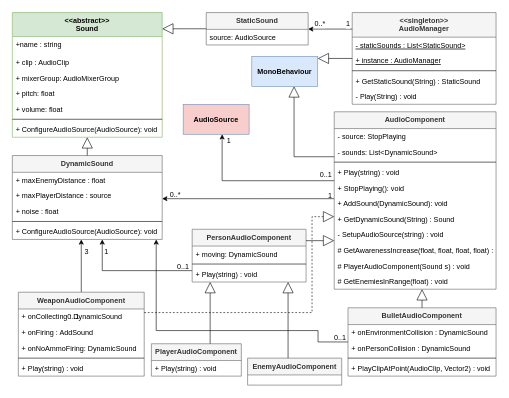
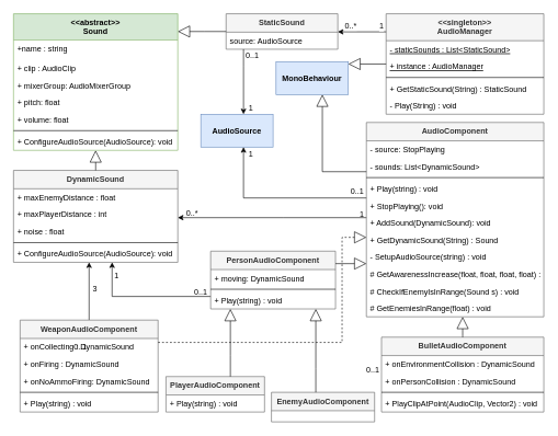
+ <mxCell id="77" style="edgeStyle=orthogonalEdgeStyle;rounded=0;orthogonalLoop=1;jettySize=auto;html=1;" parent="1" source="66" target="10" edge="1"><mxGeometry relative="1" as="geometry"><mxPoint x="425" y="623" as="sourcePoint" /><mxPoint x="425" y="701" as="targetPoint" /><Array as="points"><mxPoint x="370" y="101" /><mxPoint x="370" y="101" /></Array></mxGeometry></mxCell>
+ <mxCell id="78" value="1" style="text;html=1;resizable=0;points=[];align=center;verticalAlign=middle;labelBackgroundColor=#ffffff;" parent="77" vertex="1" connectable="0"><mxGeometry x="0.859" y="-1" relative="1" as="geometry"><mxPoint x="11" y="-2.5" as="offset" /></mxGeometry></mxCell>
+ <mxCell id="79" value="0..1" style="text;html=1;resizable=0;points=[];align=center;verticalAlign=middle;labelBackgroundColor=#ffffff;" parent="77" vertex="1" connectable="0"><mxGeometry x="-0.914" y="-2" relative="1" as="geometry"><mxPoint x="14" y="6" as="offset" /></mxGeometry></mxCell>
- <mxCell id="10" value="AudioSource" style="fillColor=#f8cecc;strokeColor=#6c8ebf;fontStyle=1;" parent="1" vertex="1"><mxGeometry x="305" y="173.5" width="110" height="50" as="geometry" /></mxCell>
+ <mxCell id="10" value="AudioSource" style="fillColor=#dae8fc;strokeColor=#6c8ebf;fontStyle=1" parent="1" vertex="1"><mxGeometry x="305" y="173.5" width="110" height="50" as="geometry" /></mxCell>
- <mxCell id="62" value="+ maxPlayerDistance : source" style="text;strokeColor=none;fillColor=none;align=left;verticalAlign=top;spacingLeft=4;spacingRight=4;overflow=hidden;rotatable=0;points=[[0,0.5],[1,0.5]];portConstraint=eastwest;" parent="60" vertex="1"><mxGeometry y="54" width="250" height="26" as="geometry" /></mxCell>
+ <mxCell id="62" value="+ maxPlayerDistance : int" style="text;strokeColor=none;fillColor=none;align=left;verticalAlign=top;spacingLeft=4;spacingRight=4;overflow=hidden;rotatable=0;points=[[0,0.5],[1,0.5]];portConstraint=eastwest;" parent="60" vertex="1"><mxGeometry y="54" width="250" height="26" as="geometry" /></mxCell>
- <mxCell id="83" value="3" style="text;html=1;resizable=0;points=[];autosize=1;align=left;verticalAlign=top;spacingTop=-4;" parent="1" vertex="1"><mxGeometry x="139" y="409" width="20" height="20" as="geometry" /></mxCell>
+ <mxCell id="83" value="3" style="text;html=1;resizable=0;points=[];autosize=1;align=left;verticalAlign=top;spacingTop=-4;" parent="1" vertex="1"><mxGeometry x="139" y="429" width="20" height="20" as="geometry" /></mxCell>
- <mxCell id="36" value="# PlayerAudioComponent(Sound s) : void" style="text;strokeColor=none;fillColor=none;align=left;verticalAlign=top;spacingLeft=4;spacingRight=4;overflow=hidden;rotatable=0;points=[[0,0.5],[1,0.5]];portConstraint=eastwest;" parent="26" vertex="1"><mxGeometry y="244" width="270" height="26" as="geometry" /></mxCell>
+ <mxCell id="36" value="# CheckIfEnemyIsInRange(Sound s) : void" style="text;strokeColor=none;fillColor=none;align=left;verticalAlign=top;spacingLeft=4;spacingRight=4;overflow=hidden;rotatable=0;points=[[0,0.5],[1,0.5]];portConstraint=eastwest;" parent="26" vertex="1"><mxGeometry y="244" width="270" height="26" as="geometry" /></mxCell>
- <mxCell id="53" style="edgeStyle=orthogonalEdgeStyle;rounded=0;orthogonalLoop=1;jettySize=auto;html=1;" parent="1" source="54" target="60" edge="1"><mxGeometry relative="1" as="geometry"><Array as="points"><mxPoint x="530" y="570" /><mxPoint x="530" y="551" /><mxPoint x="260" y="551" /></Array></mxGeometry></mxCell>
- <mxCell id="46" value="+ onFiring : AddSound" style="text;strokeColor=none;fillColor=none;align=left;verticalAlign=top;spacingLeft=4;spacingRight=4;overflow=hidden;rotatable=0;points=[[0,0.5],[1,0.5]];portConstraint=eastwest;" parent="44" vertex="1"><mxGeometry y="54" width="210" height="26" as="geometry" /></mxCell>
+ <mxCell id="46" value="+ onFiring : DynamicSound" style="text;strokeColor=none;fillColor=none;align=left;verticalAlign=top;spacingLeft=4;spacingRight=4;overflow=hidden;rotatable=0;points=[[0,0.5],[1,0.5]];portConstraint=eastwest;" parent="44" vertex="1"><mxGeometry y="54" width="210" height="26" as="geometry" /></mxCell>
